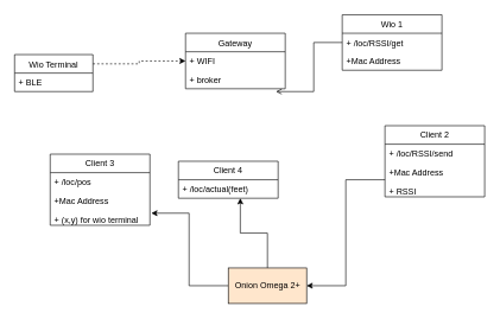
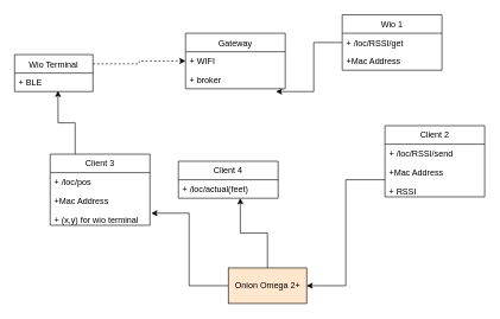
- <mxCell id="11" style="edgeStyle=orthogonalEdgeStyle;rounded=0;orthogonalLoop=1;jettySize=auto;html=1;exitX=0;exitY=0.5;exitDx=0;exitDy=0;entryX=0.907;entryY=1.154;entryDx=0;entryDy=0;entryPerimeter=0;endArrow=open;" parent="1" source="6" target="4" edge="1"><mxGeometry relative="1" as="geometry" /></mxCell>
+ <mxCell id="11" style="edgeStyle=orthogonalEdgeStyle;rounded=0;orthogonalLoop=1;jettySize=auto;html=1;exitX=0;exitY=0.5;exitDx=0;exitDy=0;entryX=0.907;entryY=1.154;entryDx=0;entryDy=0;entryPerimeter=0;" parent="1" source="6" target="4" edge="1"><mxGeometry relative="1" as="geometry" /></mxCell>
+ <mxCell id="12" style="edgeStyle=orthogonalEdgeStyle;rounded=0;orthogonalLoop=1;jettySize=auto;html=1;exitX=0.25;exitY=0;exitDx=0;exitDy=0;entryX=0.469;entryY=0.962;entryDx=0;entryDy=0;entryPerimeter=0;" edge="1" parent="1" source="13" target="23"><mxGeometry relative="1" as="geometry" /></mxCell>
